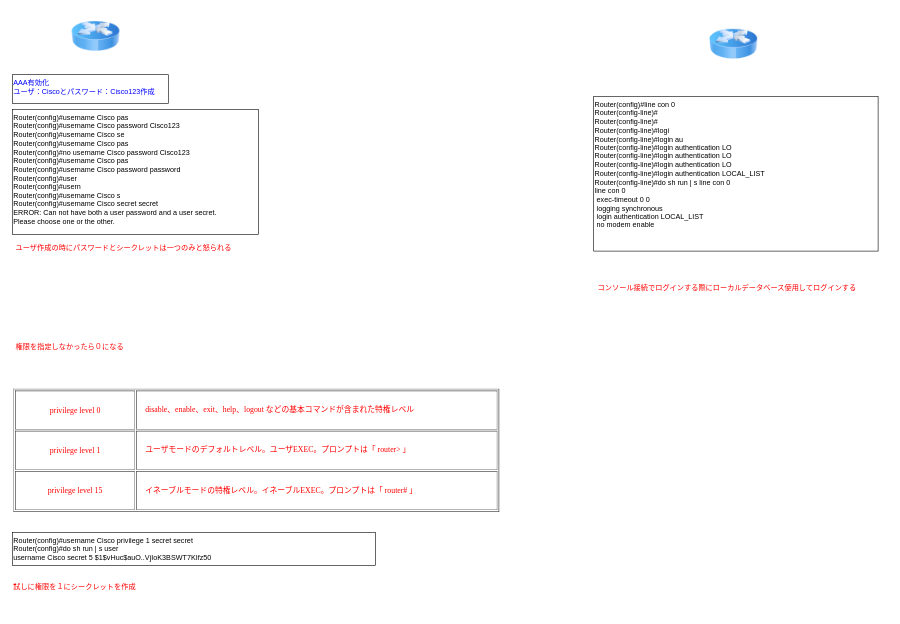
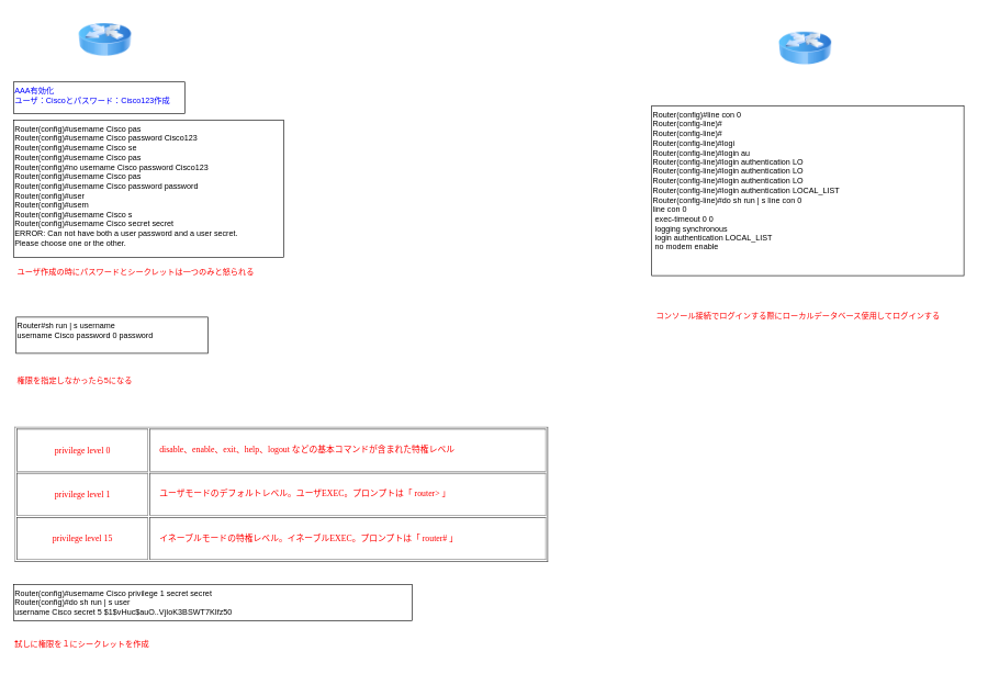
+ <mxCell id="5" value="&lt;div style=&quot;border-color: var(--border-color);&quot;&gt;&lt;div style=&quot;border-color: var(--border-color);&quot;&gt;&lt;span style=&quot;background-color: initial;&quot;&gt;Router#sh run | s username&lt;/span&gt;&lt;br&gt;&lt;/div&gt;&lt;div style=&quot;border-color: var(--border-color);&quot;&gt;username Cisco password 0 password&lt;/div&gt;&lt;/div&gt;" style="whiteSpace=wrap;html=1;align=left;verticalAlign=top;" parent="1" vertex="1"><mxGeometry x="24" y="481" width="291" height="55" as="geometry" /></mxCell>
- <mxCell id="7" value="&lt;div style=&quot;border-color: var(--border-color);&quot;&gt;&lt;div style=&quot;border-color: var(--border-color);&quot;&gt;権限を指定しなかったら０になる&lt;br&gt;&lt;/div&gt;&lt;/div&gt;" style="whiteSpace=wrap;html=1;align=left;verticalAlign=top;fontColor=#FF0000;strokeColor=none;" parent="1" vertex="1"><mxGeometry x="24" y="563" width="426" height="55" as="geometry" /></mxCell>
+ <mxCell id="7" value="&lt;div style=&quot;border-color: var(--border-color);&quot;&gt;&lt;div style=&quot;border-color: var(--border-color);&quot;&gt;権限を指定しなかったら5になる&lt;br&gt;&lt;/div&gt;&lt;/div&gt;" style="whiteSpace=wrap;html=1;align=left;verticalAlign=top;fontColor=#FF0000;strokeColor=none;" parent="1" vertex="1"><mxGeometry x="24" y="563" width="426" height="55" as="geometry" /></mxCell>
